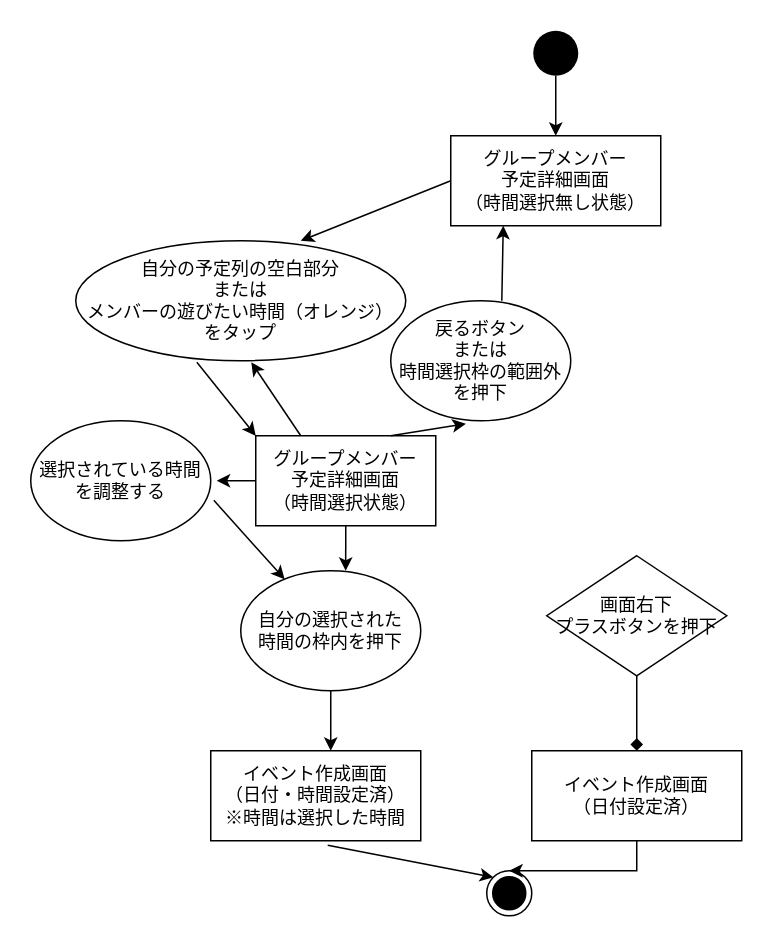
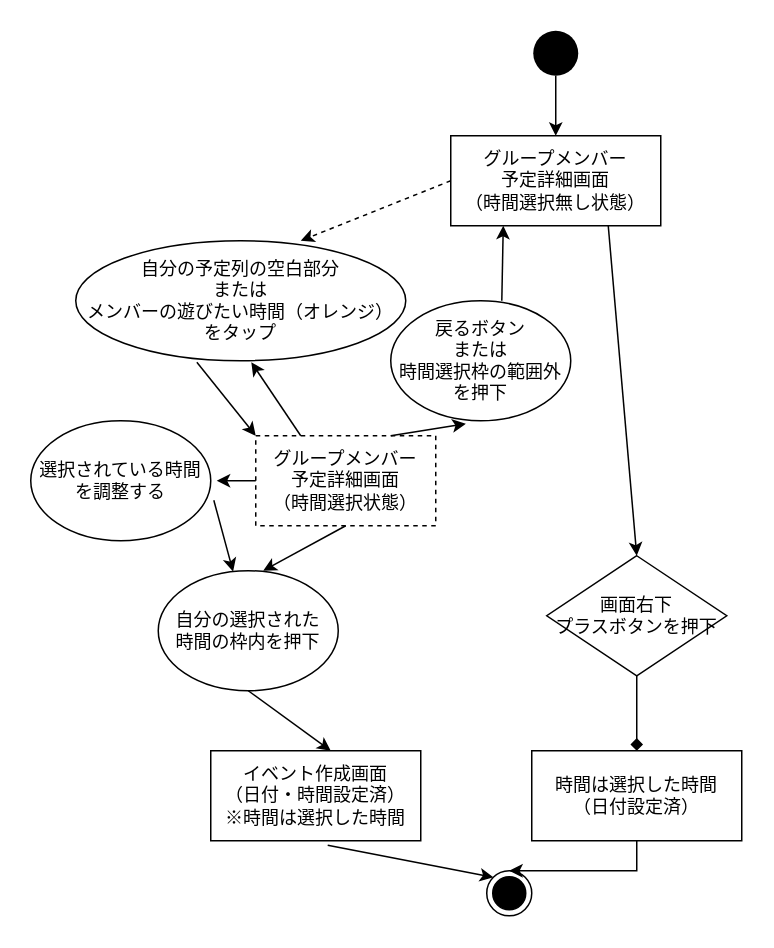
- <mxCell id="6" value="" style="endArrow=classic;html=1;entryX=0.682;entryY=0;entryDx=0;entryDy=0;entryPerimeter=0;exitX=0;exitY=0.5;exitDx=0;exitDy=0;" parent="1" source="8" target="4" edge="1"><mxGeometry width="50" height="50" relative="1" as="geometry"><mxPoint x="310" y="150" as="sourcePoint" /><mxPoint x="410" y="320" as="targetPoint" /></mxGeometry></mxCell>
+ <mxCell id="6" value="" style="endArrow=classic;html=1;entryX=0.682;entryY=0;entryDx=0;entryDy=0;entryPerimeter=0;exitX=0;exitY=0.5;exitDx=0;exitDy=0;dashed=1;" parent="1" source="8" target="4" edge="1"><mxGeometry width="50" height="50" relative="1" as="geometry"><mxPoint x="310" y="150" as="sourcePoint" /><mxPoint x="410" y="320" as="targetPoint" /></mxGeometry></mxCell>
+ <mxCell id="7" value="" style="endArrow=classic;html=1;exitX=0.75;exitY=1;exitDx=0;exitDy=0;entryX=0.5;entryY=0;entryDx=0;entryDy=0;" parent="1" source="8" target="2" edge="1"><mxGeometry width="50" height="50" relative="1" as="geometry"><mxPoint x="390" y="190" as="sourcePoint" /><mxPoint x="319.04" y="215.04" as="targetPoint" /></mxGeometry></mxCell>
- <mxCell id="9" value="グループメンバー&lt;br&gt;予定詳細画面&lt;br&gt;&lt;span&gt;（時間選択状態）&lt;br&gt;&lt;/span&gt;" style="rounded=0;whiteSpace=wrap;html=1;" parent="1" vertex="1"><mxGeometry x="170" y="290" width="120" height="60" as="geometry" /></mxCell>
+ <mxCell id="9" value="グループメンバー&lt;br&gt;予定詳細画面&lt;br&gt;&lt;span&gt;（時間選択状態）&lt;br&gt;&lt;/span&gt;" style="rounded=0;whiteSpace=wrap;html=1;dashed=1;" parent="1" vertex="1"><mxGeometry x="170" y="290" width="120" height="60" as="geometry" /></mxCell>
- <mxCell id="3" value="自分の選択された&lt;br&gt;時間の枠内を押下" style="ellipse;whiteSpace=wrap;html=1;" parent="1" vertex="1"><mxGeometry x="160" y="380" width="120" height="80" as="geometry" /></mxCell>
+ <mxCell id="3" value="自分の選択された&lt;br&gt;時間の枠内を押下" style="ellipse;whiteSpace=wrap;html=1;" parent="1" vertex="1"><mxGeometry x="105" y="380" width="120" height="80" as="geometry" /></mxCell>
- <mxCell id="20" value="イベント作成画面&lt;br&gt;（日付設定済）" style="rounded=0;whiteSpace=wrap;html=1;" parent="1" vertex="1"><mxGeometry x="354" y="500" width="140" height="60" as="geometry" /></mxCell>
+ <mxCell id="20" value="時間は選択した時間&lt;br&gt;（日付設定済）" style="rounded=0;whiteSpace=wrap;html=1;" parent="1" vertex="1"><mxGeometry x="354" y="500" width="140" height="60" as="geometry" /></mxCell>
